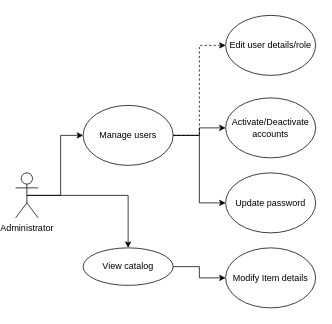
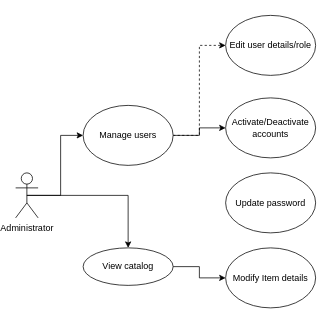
- <mxCell id="7" style="edgeStyle=orthogonalEdgeStyle;rounded=0;orthogonalLoop=1;jettySize=auto;html=1;exitX=1;exitY=0.5;exitDx=0;exitDy=0;entryX=0;entryY=0.5;entryDx=0;entryDy=0;" edge="1" parent="1" source="8" target="14"><mxGeometry relative="1" as="geometry" /></mxCell>
